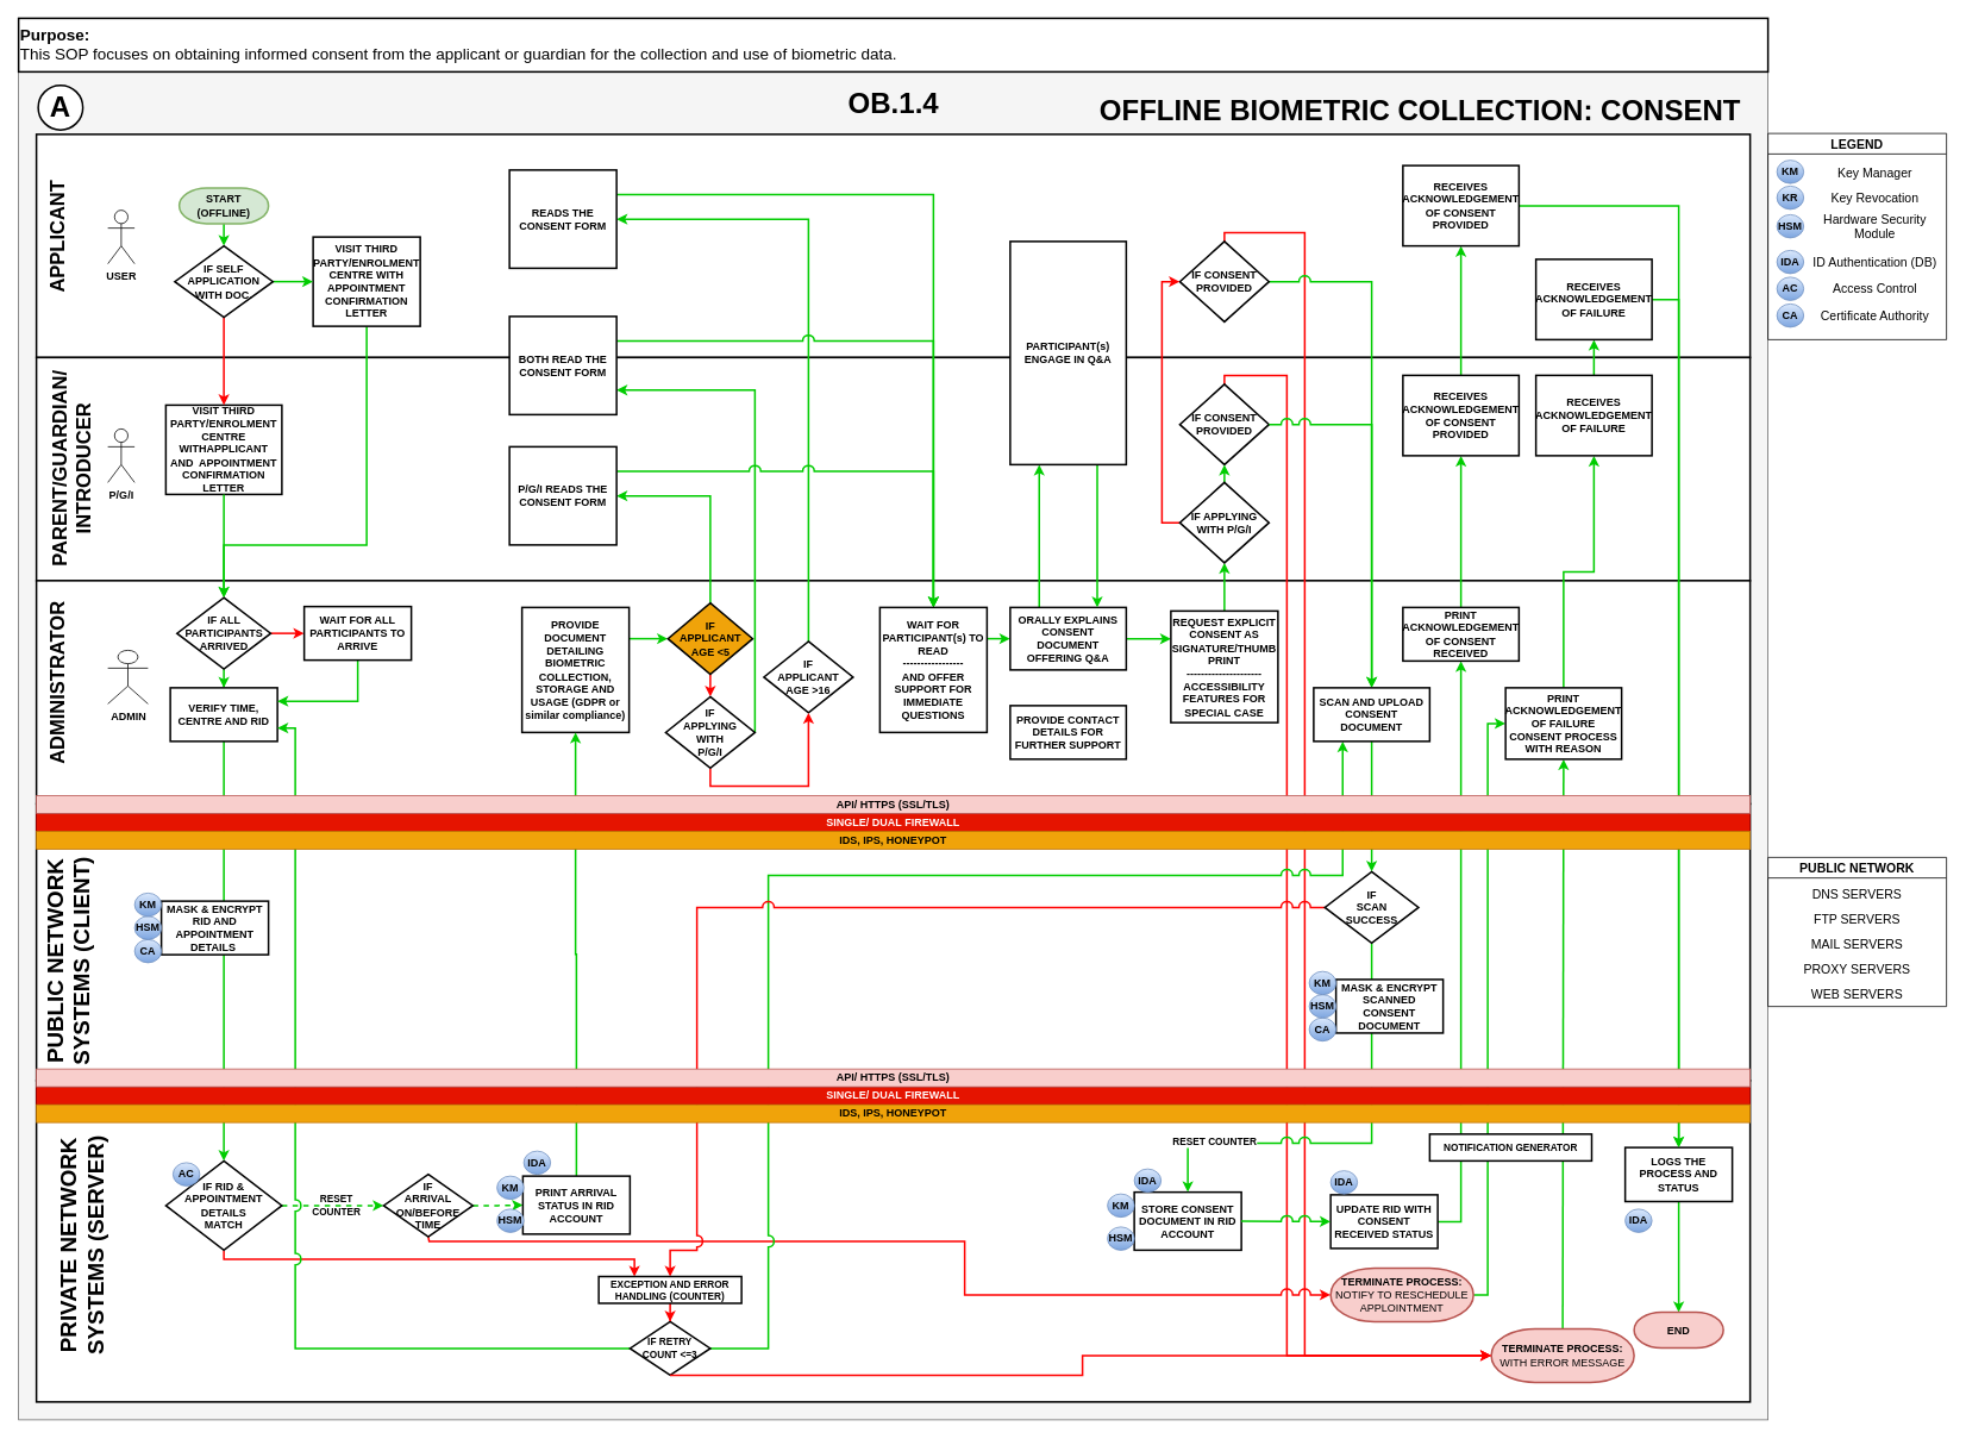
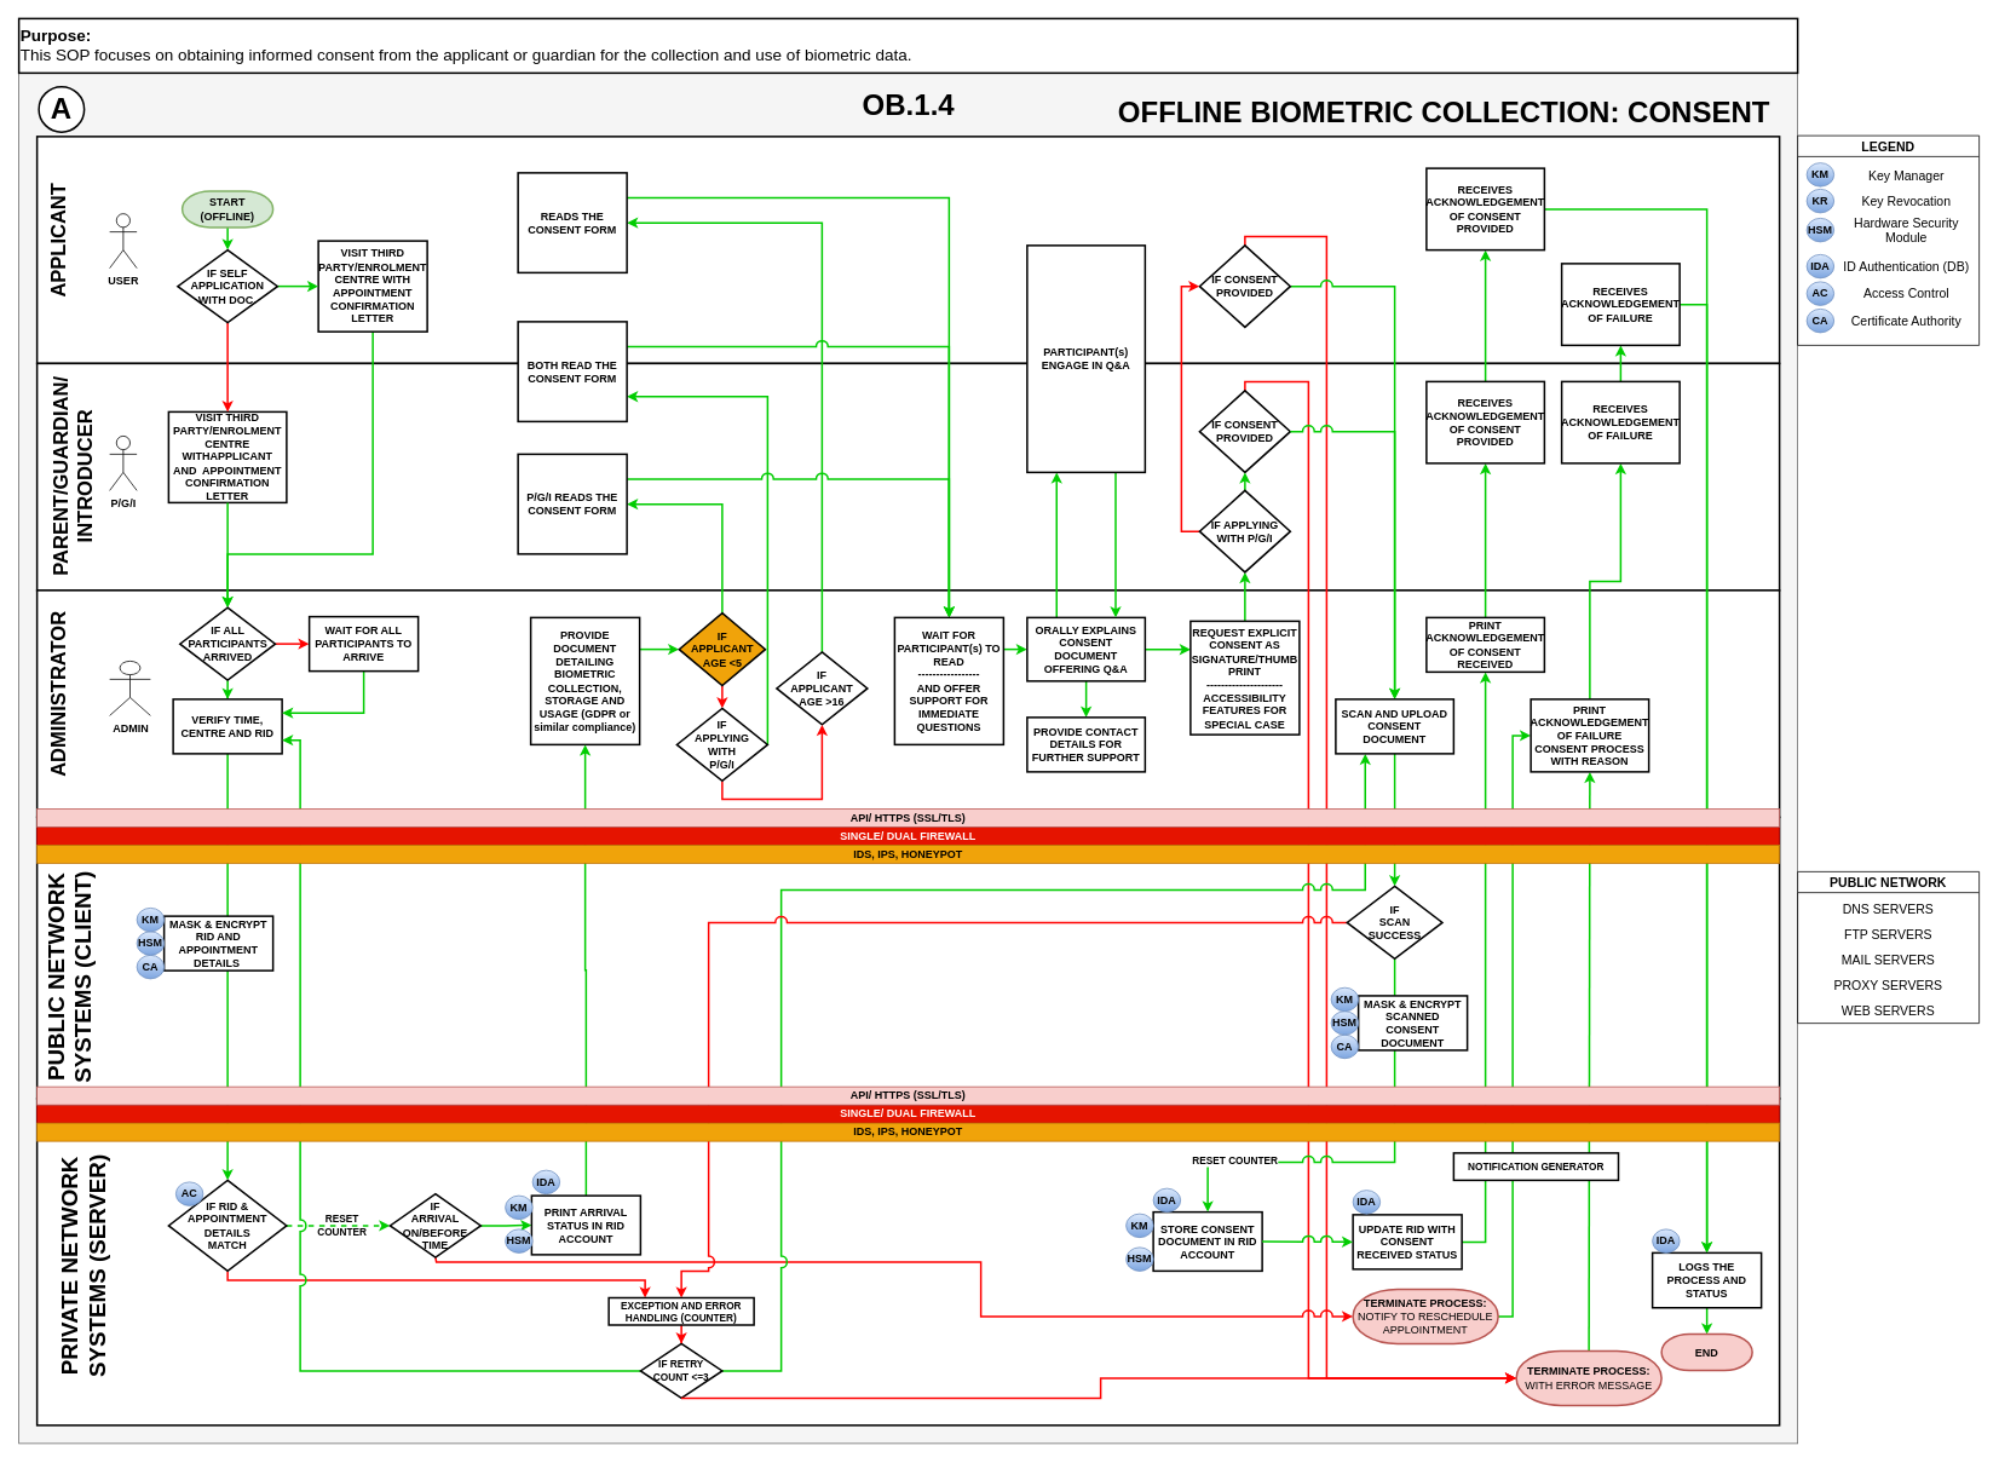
+ <mxCell id="44" style="edgeStyle=orthogonalEdgeStyle;rounded=0;orthogonalLoop=1;jettySize=auto;html=1;exitX=0.5;exitY=1;exitDx=0;exitDy=0;entryX=0.5;entryY=0;entryDx=0;entryDy=0;strokeColor=#00CC00;fontStyle=1;strokeWidth=2;" parent="1" source="47" target="48" edge="1"><mxGeometry relative="1" as="geometry" /></mxCell>
- <mxCell id="135" value="LOGS THE PROCESS AND STATUS" style="rounded=0;whiteSpace=wrap;html=1;fontStyle=1;strokeWidth=2;shape=label;boundedLbl=1;backgroundOutline=1;size=15;" parent="1" vertex="1"><mxGeometry x="1820" y="1285" width="120" height="60.5" as="geometry" /></mxCell>
+ <mxCell id="135" value="LOGS THE PROCESS AND STATUS" style="rounded=0;whiteSpace=wrap;html=1;fontStyle=1;strokeWidth=2;shape=label;boundedLbl=1;backgroundOutline=1;size=15;" parent="1" vertex="1"><mxGeometry x="1820" y="1380" width="120" height="60.5" as="geometry" /></mxCell>
- <mxCell id="67" style="edgeStyle=orthogonalEdgeStyle;rounded=0;orthogonalLoop=1;jettySize=auto;html=1;exitX=1;exitY=0.5;exitDx=0;exitDy=0;entryX=0;entryY=0.5;entryDx=0;entryDy=0;labelBackgroundColor=none;strokeColor=#00CC00;fontStyle=1;strokeWidth=2;dashed=1;" parent="1" source="68" target="156" edge="1"><mxGeometry relative="1" as="geometry" /></mxCell>
+ <mxCell id="67" style="edgeStyle=orthogonalEdgeStyle;rounded=0;orthogonalLoop=1;jettySize=auto;html=1;exitX=1;exitY=0.5;exitDx=0;exitDy=0;entryX=0;entryY=0.5;entryDx=0;entryDy=0;labelBackgroundColor=none;strokeColor=#00CC00;fontStyle=1;strokeWidth=2;" parent="1" source="68" target="156" edge="1"><mxGeometry relative="1" as="geometry" /></mxCell>
